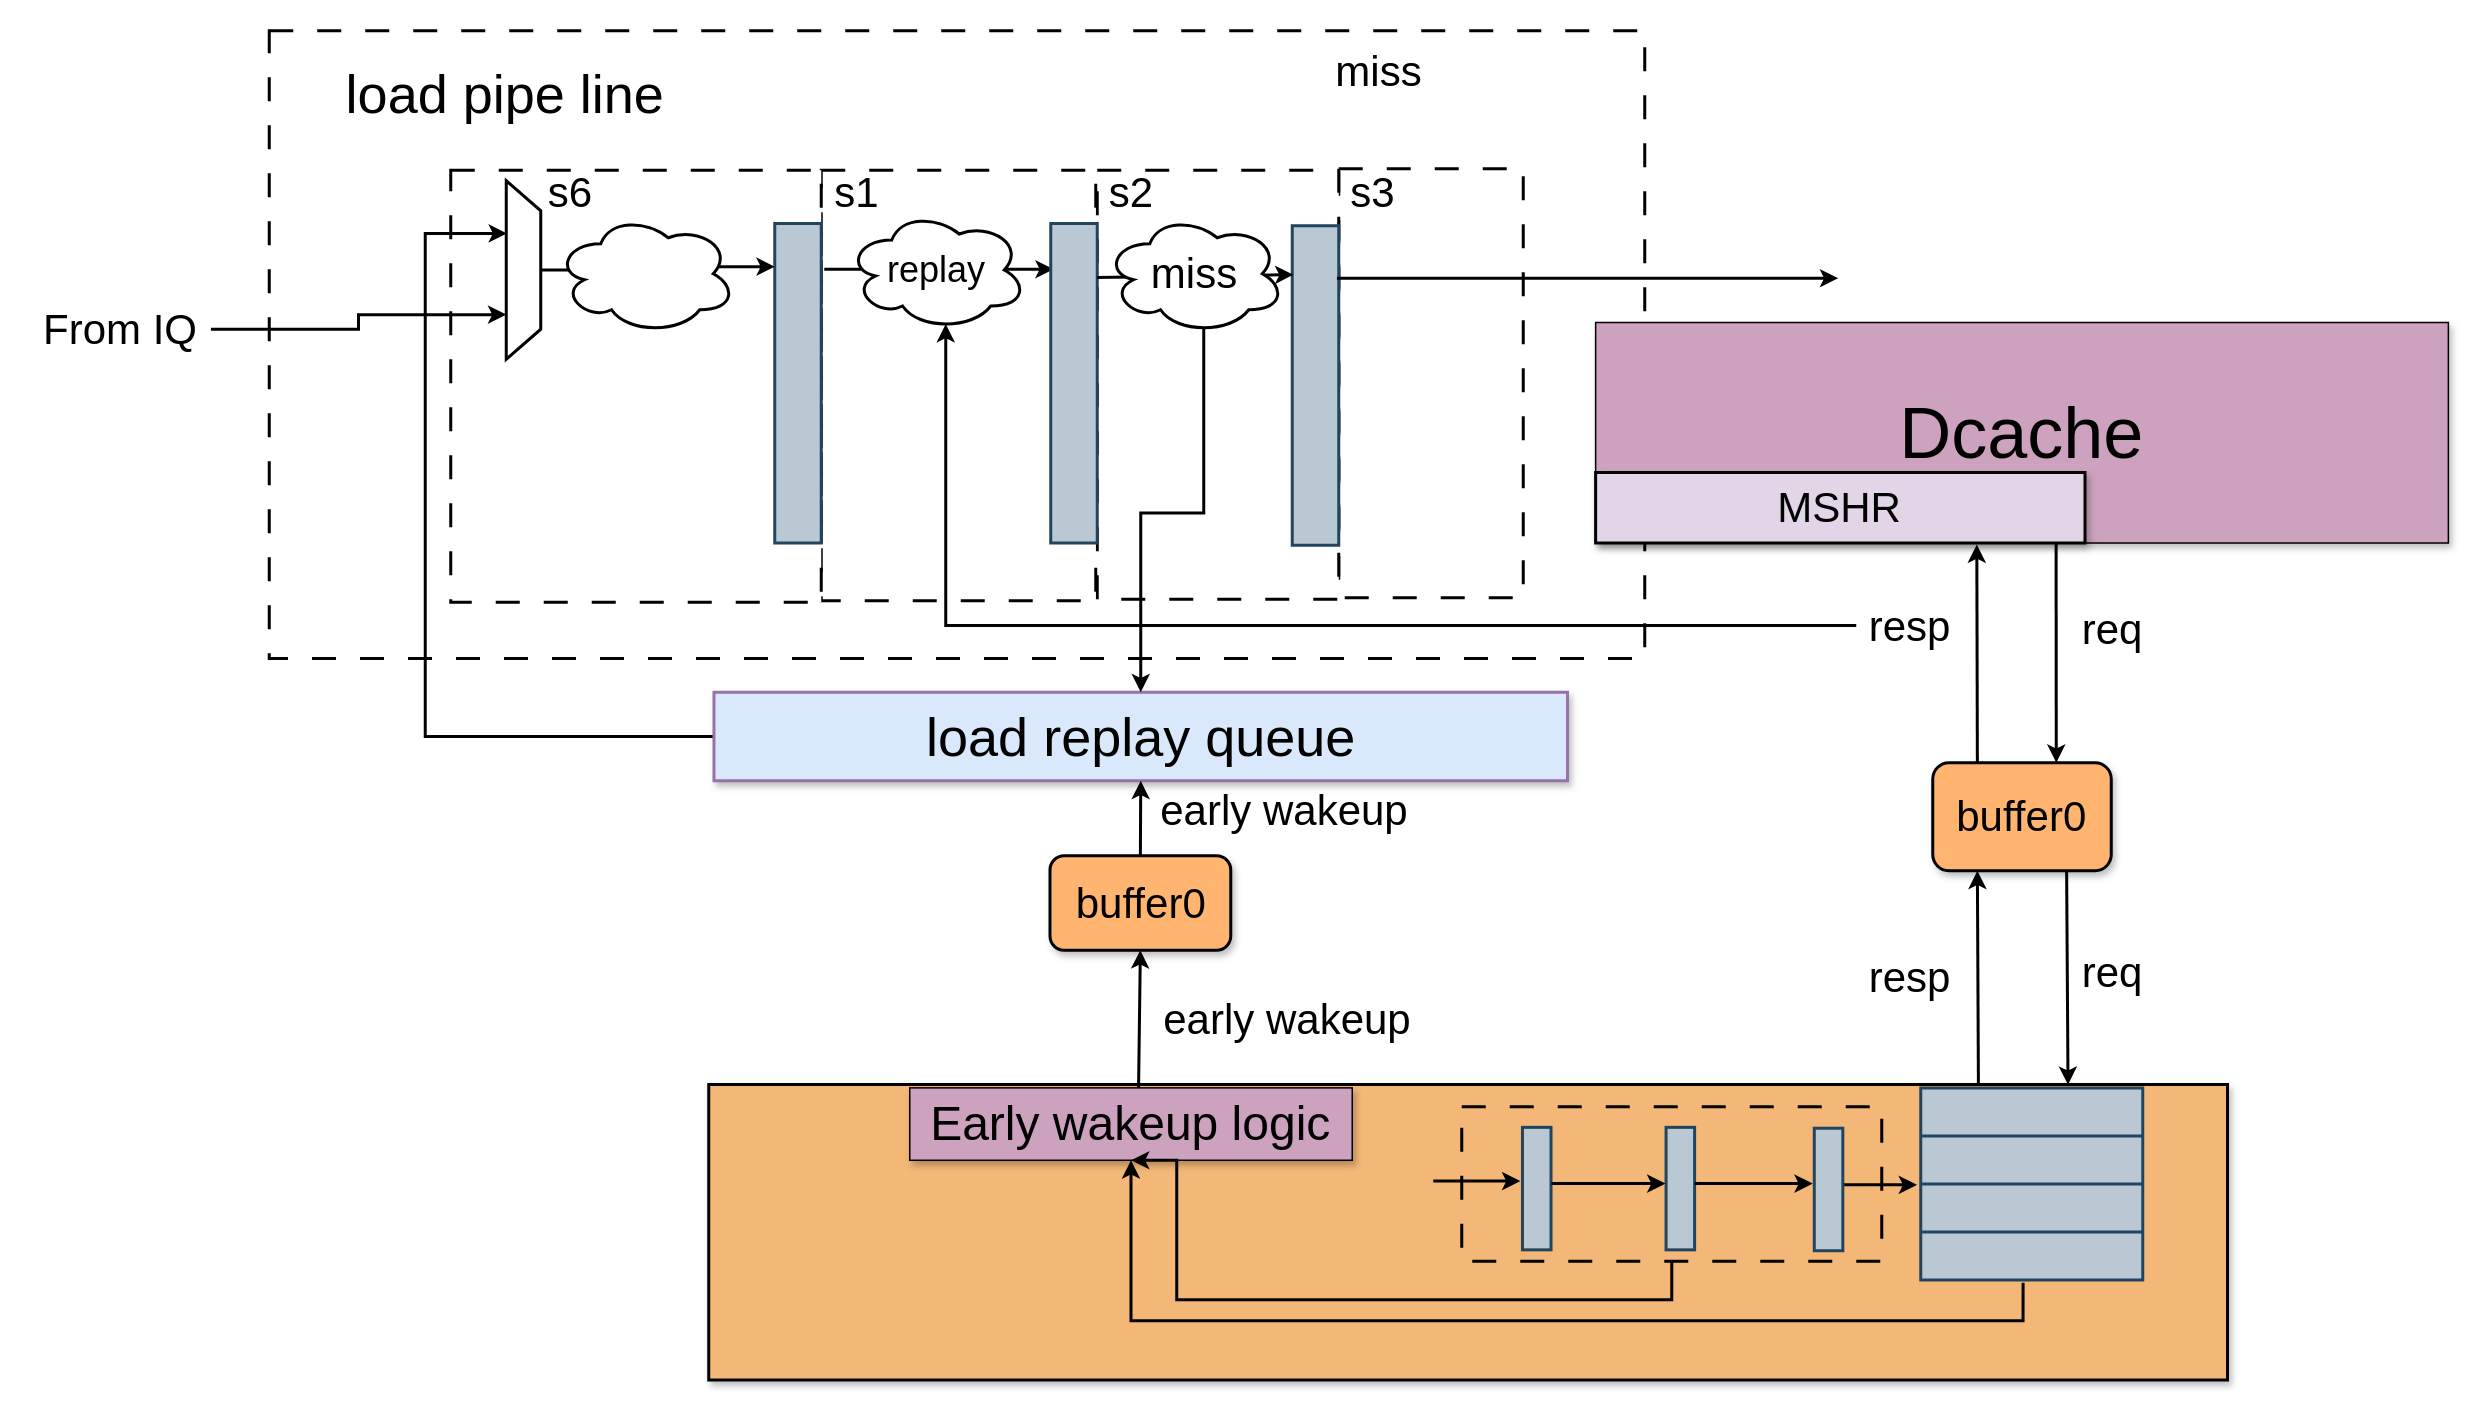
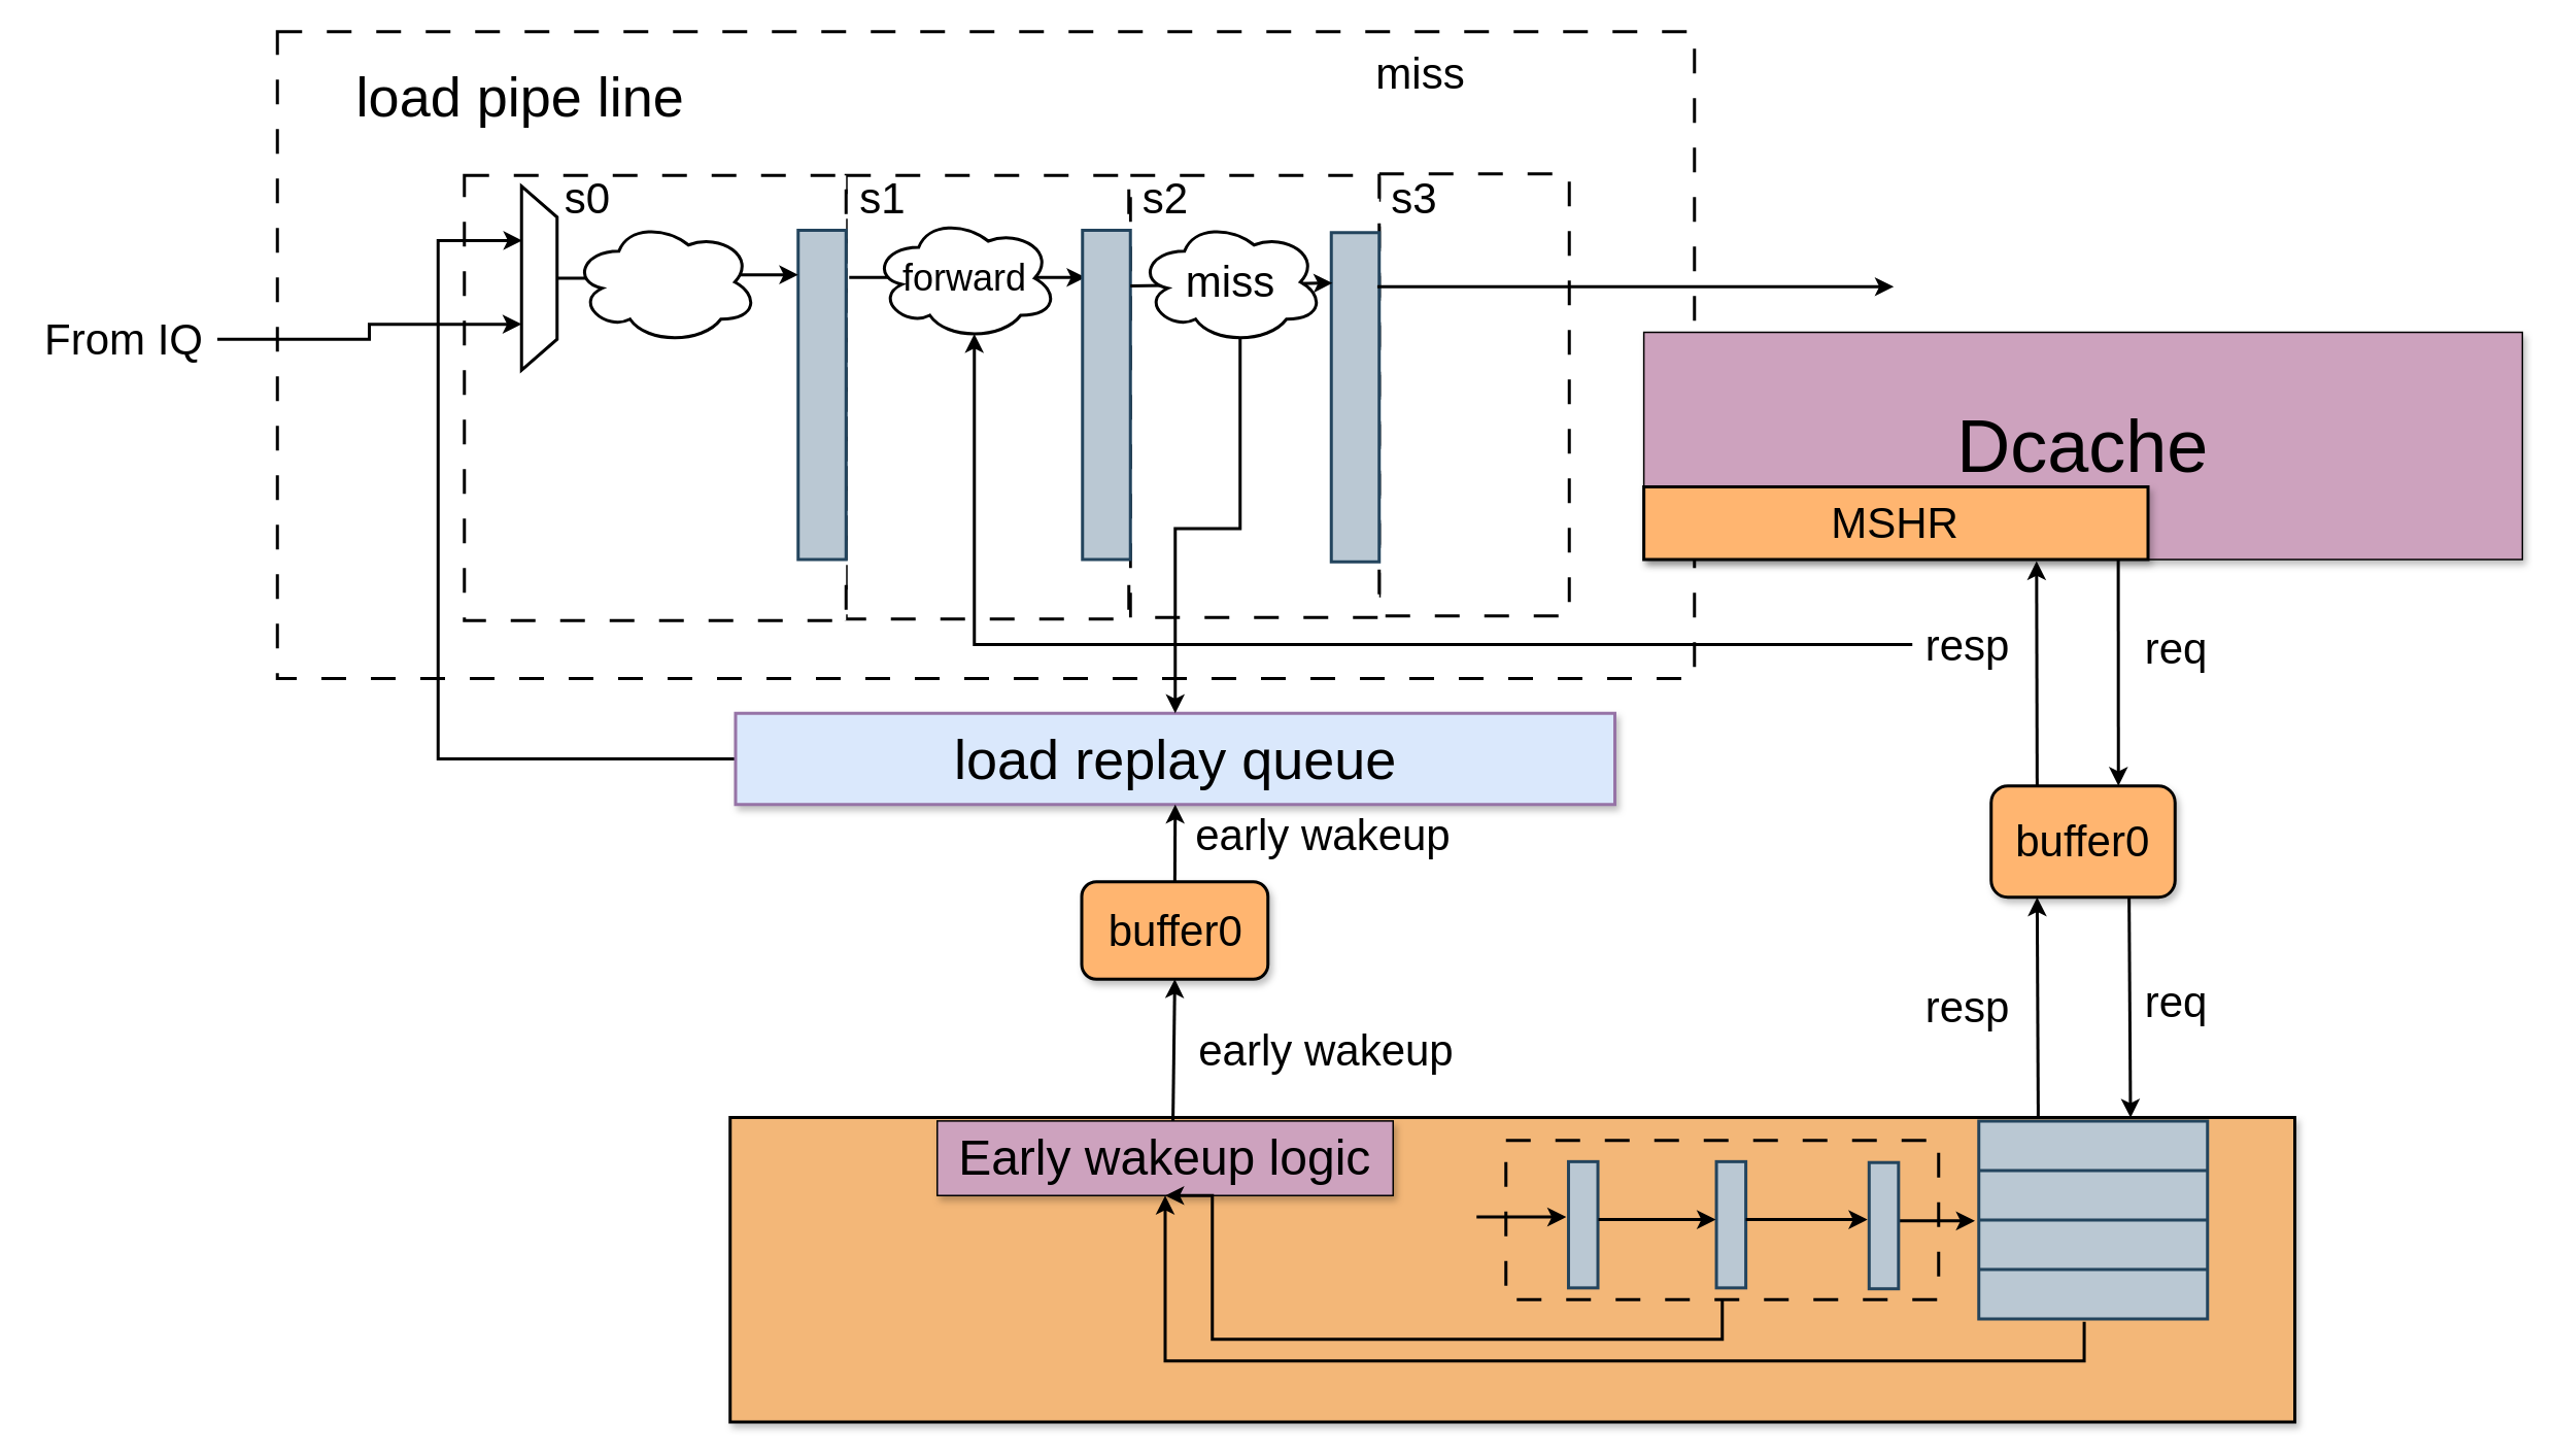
- <mxCell id="11" value="&lt;font style=&quot;font-size: 28px;&quot;&gt;s6&lt;/font&gt;" style="text;html=1;strokeColor=none;fillColor=none;align=center;verticalAlign=middle;whiteSpace=wrap;rounded=0;strokeWidth=2;" parent="1" vertex="1"><mxGeometry x="350" y="113" width="60" height="30" as="geometry" /></mxCell>
+ <mxCell id="11" value="&lt;font style=&quot;font-size: 28px;&quot;&gt;s0&lt;/font&gt;" style="text;html=1;strokeColor=none;fillColor=none;align=center;verticalAlign=middle;whiteSpace=wrap;rounded=0;strokeWidth=2;" parent="1" vertex="1"><mxGeometry x="350" y="113" width="60" height="30" as="geometry" /></mxCell>
- <mxCell id="40" value="&lt;font style=&quot;font-size: 24px;&quot;&gt;replay&lt;/font&gt;" style="ellipse;shape=cloud;whiteSpace=wrap;html=1;strokeWidth=2;" parent="1" vertex="1"><mxGeometry x="564" y="139.5" width="120" height="80" as="geometry" /></mxCell>
+ <mxCell id="40" value="&lt;font style=&quot;font-size: 24px;&quot;&gt;forward&lt;/font&gt;" style="ellipse;shape=cloud;whiteSpace=wrap;html=1;strokeWidth=2;" parent="1" vertex="1"><mxGeometry x="564" y="139.5" width="120" height="80" as="geometry" /></mxCell>
- <mxCell id="37" value="&lt;font style=&quot;font-size: 28px;&quot;&gt;MSHR&lt;/font&gt;" style="rounded=0;whiteSpace=wrap;html=1;strokeWidth=2;fillColor=#e1d5e7;shadow=1;" parent="1" vertex="1"><mxGeometry x="1063.25" y="314.5" width="326.25" height="47" as="geometry" /></mxCell>
+ <mxCell id="37" value="&lt;font style=&quot;font-size: 28px;&quot;&gt;MSHR&lt;/font&gt;" style="rounded=0;whiteSpace=wrap;html=1;strokeWidth=2;fillColor=#ffb570;shadow=1;" parent="1" vertex="1"><mxGeometry x="1063.25" y="314.5" width="326.25" height="47" as="geometry" /></mxCell>
